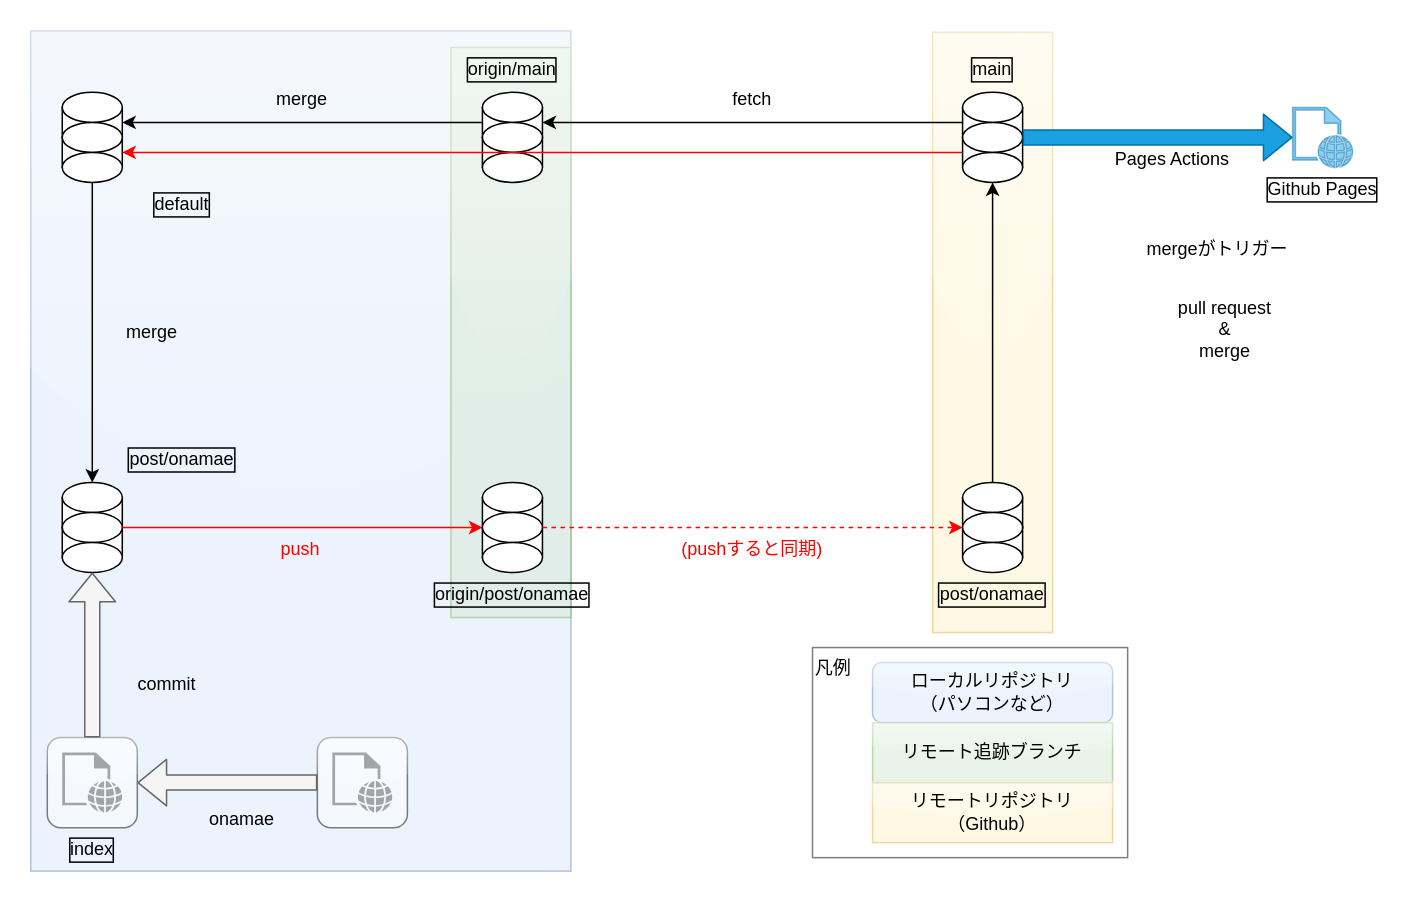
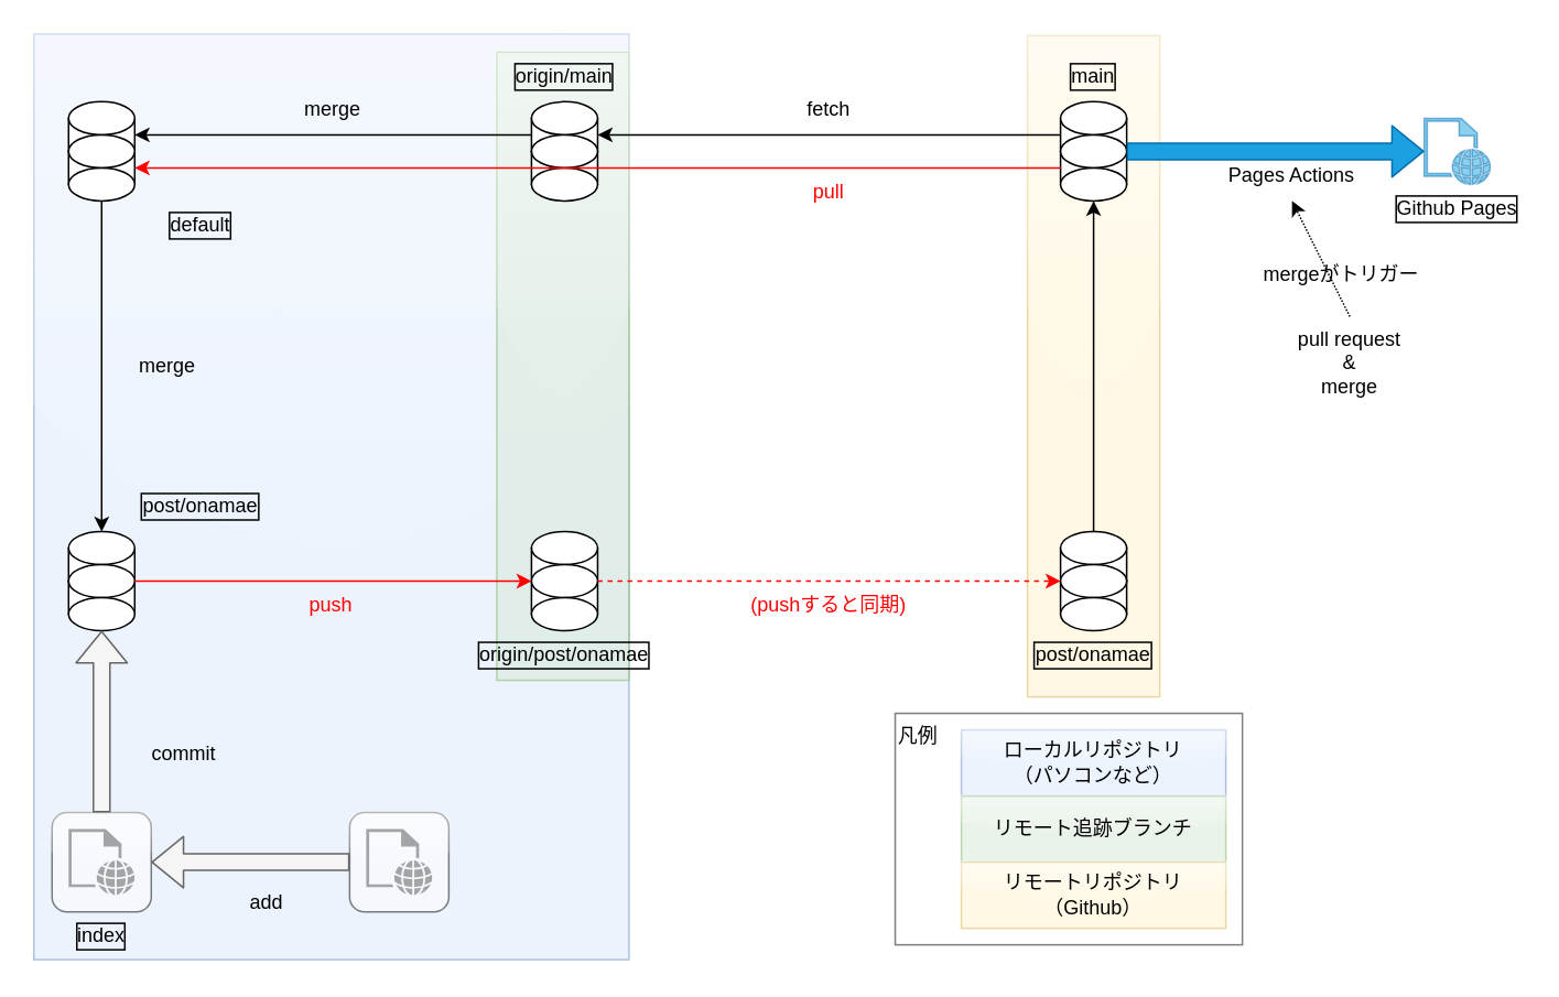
+ <mxCell id="59" value="pull" style="text;html=1;strokeColor=none;fillColor=none;align=center;verticalAlign=middle;whiteSpace=wrap;rounded=0;fillStyle=solid;opacity=50;fontColor=#FF0000;" parent="1" vertex="1"><mxGeometry x="461" y="101" width="80" height="30" as="geometry" /></mxCell>
+ <mxCell id="68" value="" style="endArrow=classic;html=1;exitX=0.5;exitY=0;exitDx=0;exitDy=0;entryX=0.5;entryY=1;entryDx=0;entryDy=0;dashed=1;dashPattern=1 1;" parent="1" source="48" target="67" edge="1"><mxGeometry width="50" height="50" relative="1" as="geometry"><mxPoint x="671" y="331" as="sourcePoint" /><mxPoint x="671" y="131" as="targetPoint" /></mxGeometry></mxCell>
- <mxCell id="55" value="ローカルリポジトリ&lt;br&gt;（パソコンなど）" style="whiteSpace=wrap;html=1;fillColor=#dae8fc;strokeColor=#6c8ebf;fillStyle=solid;opacity=50;glass=1;shadow=0;rounded=1;" parent="1" vertex="1"><mxGeometry x="581" y="441" width="160" height="40" as="geometry" /></mxCell>
+ <mxCell id="55" value="ローカルリポジトリ&lt;br&gt;（パソコンなど）" style="rounded=0;whiteSpace=wrap;html=1;fillColor=#dae8fc;strokeColor=#6c8ebf;fillStyle=solid;opacity=50;glass=1;shadow=0;" parent="1" vertex="1"><mxGeometry x="581" y="441" width="160" height="40" as="geometry" /></mxCell>
- <mxCell id="72" value="onamae" style="text;html=1;align=center;verticalAlign=middle;whiteSpace=wrap;rounded=0;fillStyle=solid;opacity=50;fontColor=#000000;" parent="1" vertex="1"><mxGeometry x="121" y="531" width="80" height="30" as="geometry" /></mxCell>
+ <mxCell id="72" value="add" style="text;html=1;align=center;verticalAlign=middle;whiteSpace=wrap;rounded=0;fillStyle=solid;opacity=50;fontColor=#000000;" parent="1" vertex="1"><mxGeometry x="121" y="531" width="80" height="30" as="geometry" /></mxCell>
